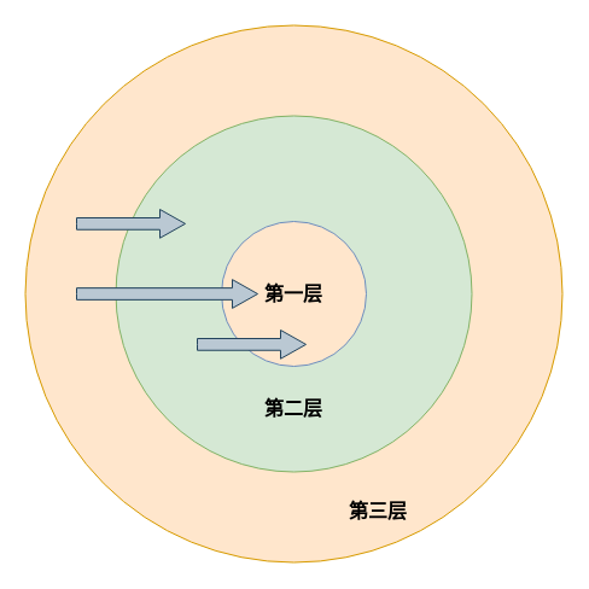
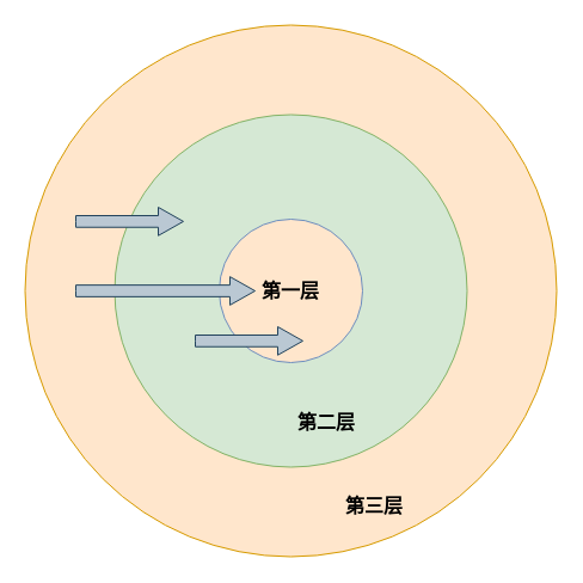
- <mxCell id="8" value="第二层" style="text;html=1;strokeColor=none;fillColor=none;align=center;verticalAlign=middle;whiteSpace=wrap;rounded=0;fontSize=16;fontColor=none;fontStyle=1" parent="1" vertex="1"><mxGeometry x="213" y="323" width="60" height="30" as="geometry" /></mxCell>
+ <mxCell id="8" value="第二层" style="text;html=1;strokeColor=none;fillColor=none;align=center;verticalAlign=middle;whiteSpace=wrap;rounded=0;fontSize=16;fontColor=none;fontStyle=1" parent="1" vertex="1"><mxGeometry x="243" y="338" width="60" height="30" as="geometry" /></mxCell>
